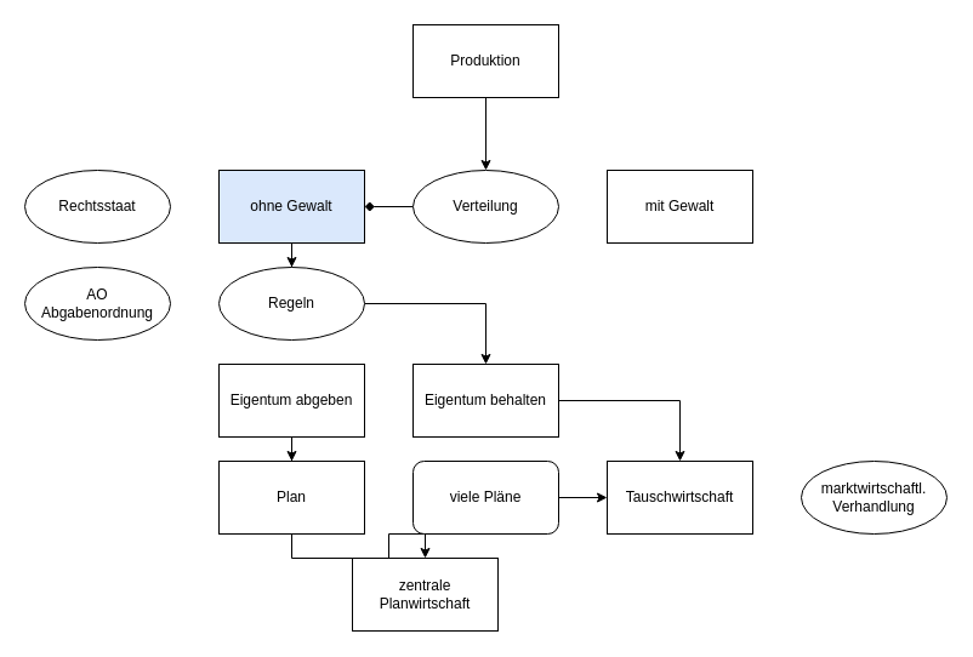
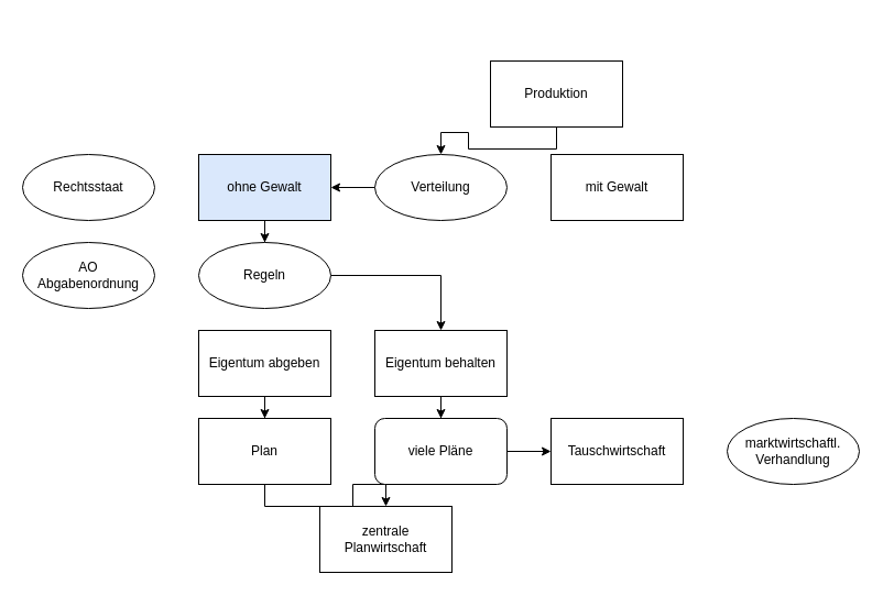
- <mxCell id="3" value="Produktion" style="rounded=0;whiteSpace=wrap;html=1;" vertex="1" parent="1"><mxGeometry x="340" y="20" width="120" height="60" as="geometry" /></mxCell>
+ <mxCell id="3" value="Produktion" style="rounded=0;whiteSpace=wrap;html=1;" vertex="1" parent="1"><mxGeometry x="445" y="55" width="120" height="60" as="geometry" /></mxCell>
- <mxCell id="9" style="edgeStyle=orthogonalEdgeStyle;rounded=0;orthogonalLoop=1;jettySize=auto;html=1;entryX=1;entryY=0.5;entryDx=0;entryDy=0;endArrow=diamond;" edge="1" parent="1" source="10" target="5"><mxGeometry relative="1" as="geometry" /></mxCell>
+ <mxCell id="9" style="edgeStyle=orthogonalEdgeStyle;rounded=0;orthogonalLoop=1;jettySize=auto;html=1;entryX=1;entryY=0.5;entryDx=0;entryDy=0;" edge="1" parent="1" source="10" target="5"><mxGeometry relative="1" as="geometry" /></mxCell>
- <mxCell id="13" style="edgeStyle=orthogonalEdgeStyle;rounded=0;orthogonalLoop=1;jettySize=auto;html=1;" edge="1" parent="1" source="14" target="22"><mxGeometry relative="1" as="geometry" /></mxCell>
+ <mxCell id="13" style="edgeStyle=orthogonalEdgeStyle;rounded=0;orthogonalLoop=1;jettySize=auto;html=1;" edge="1" parent="1" source="14" target="19"><mxGeometry relative="1" as="geometry" /></mxCell>
